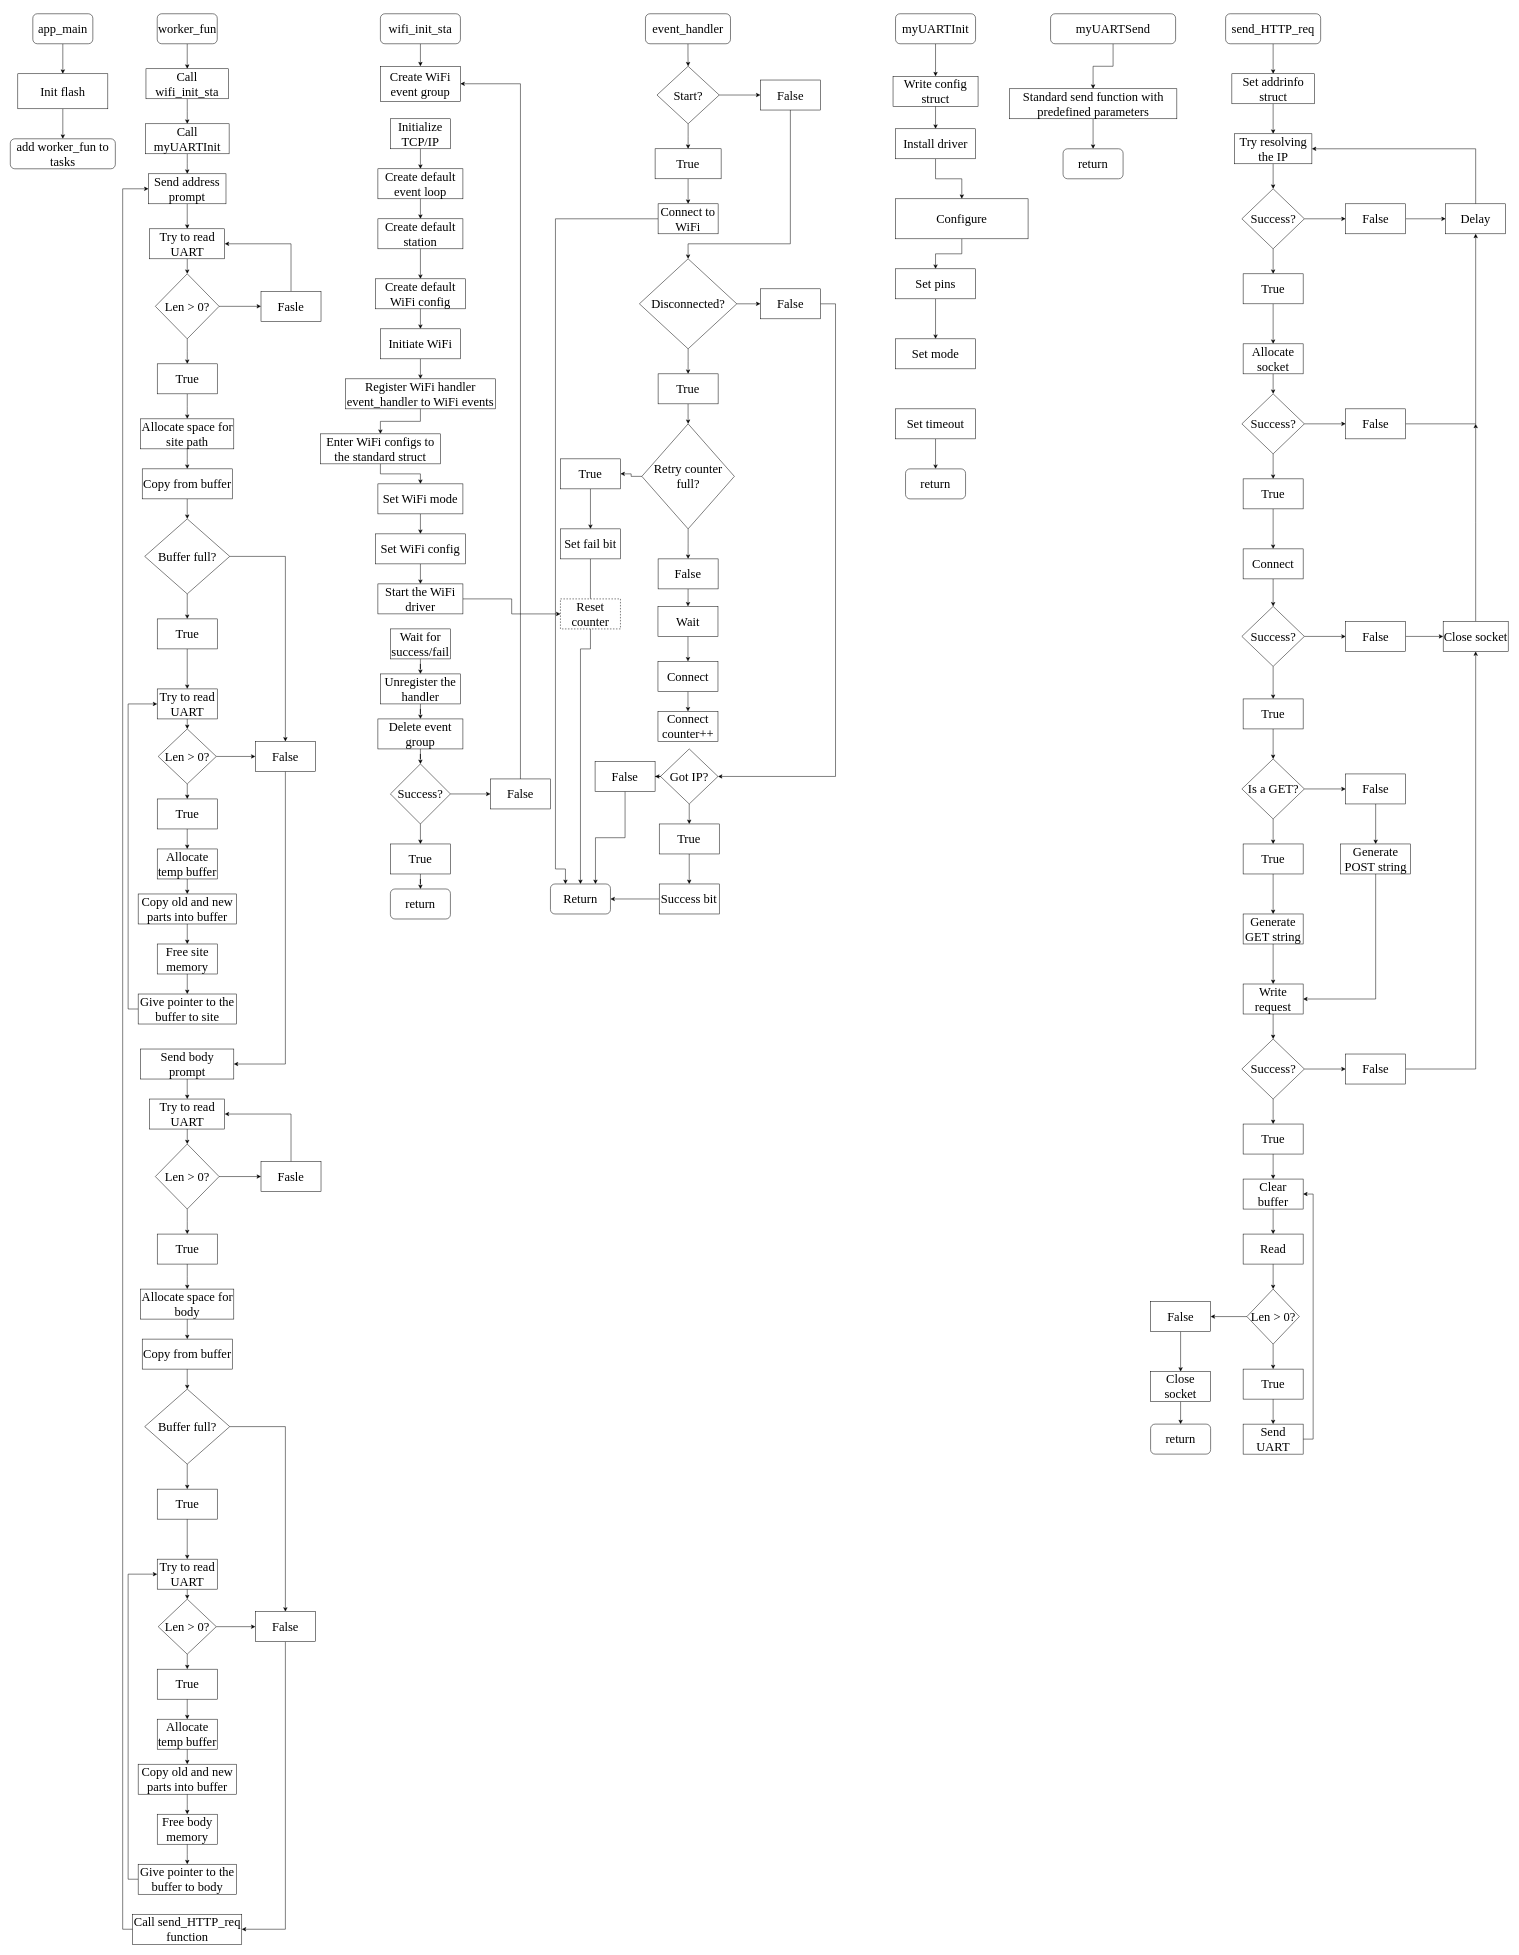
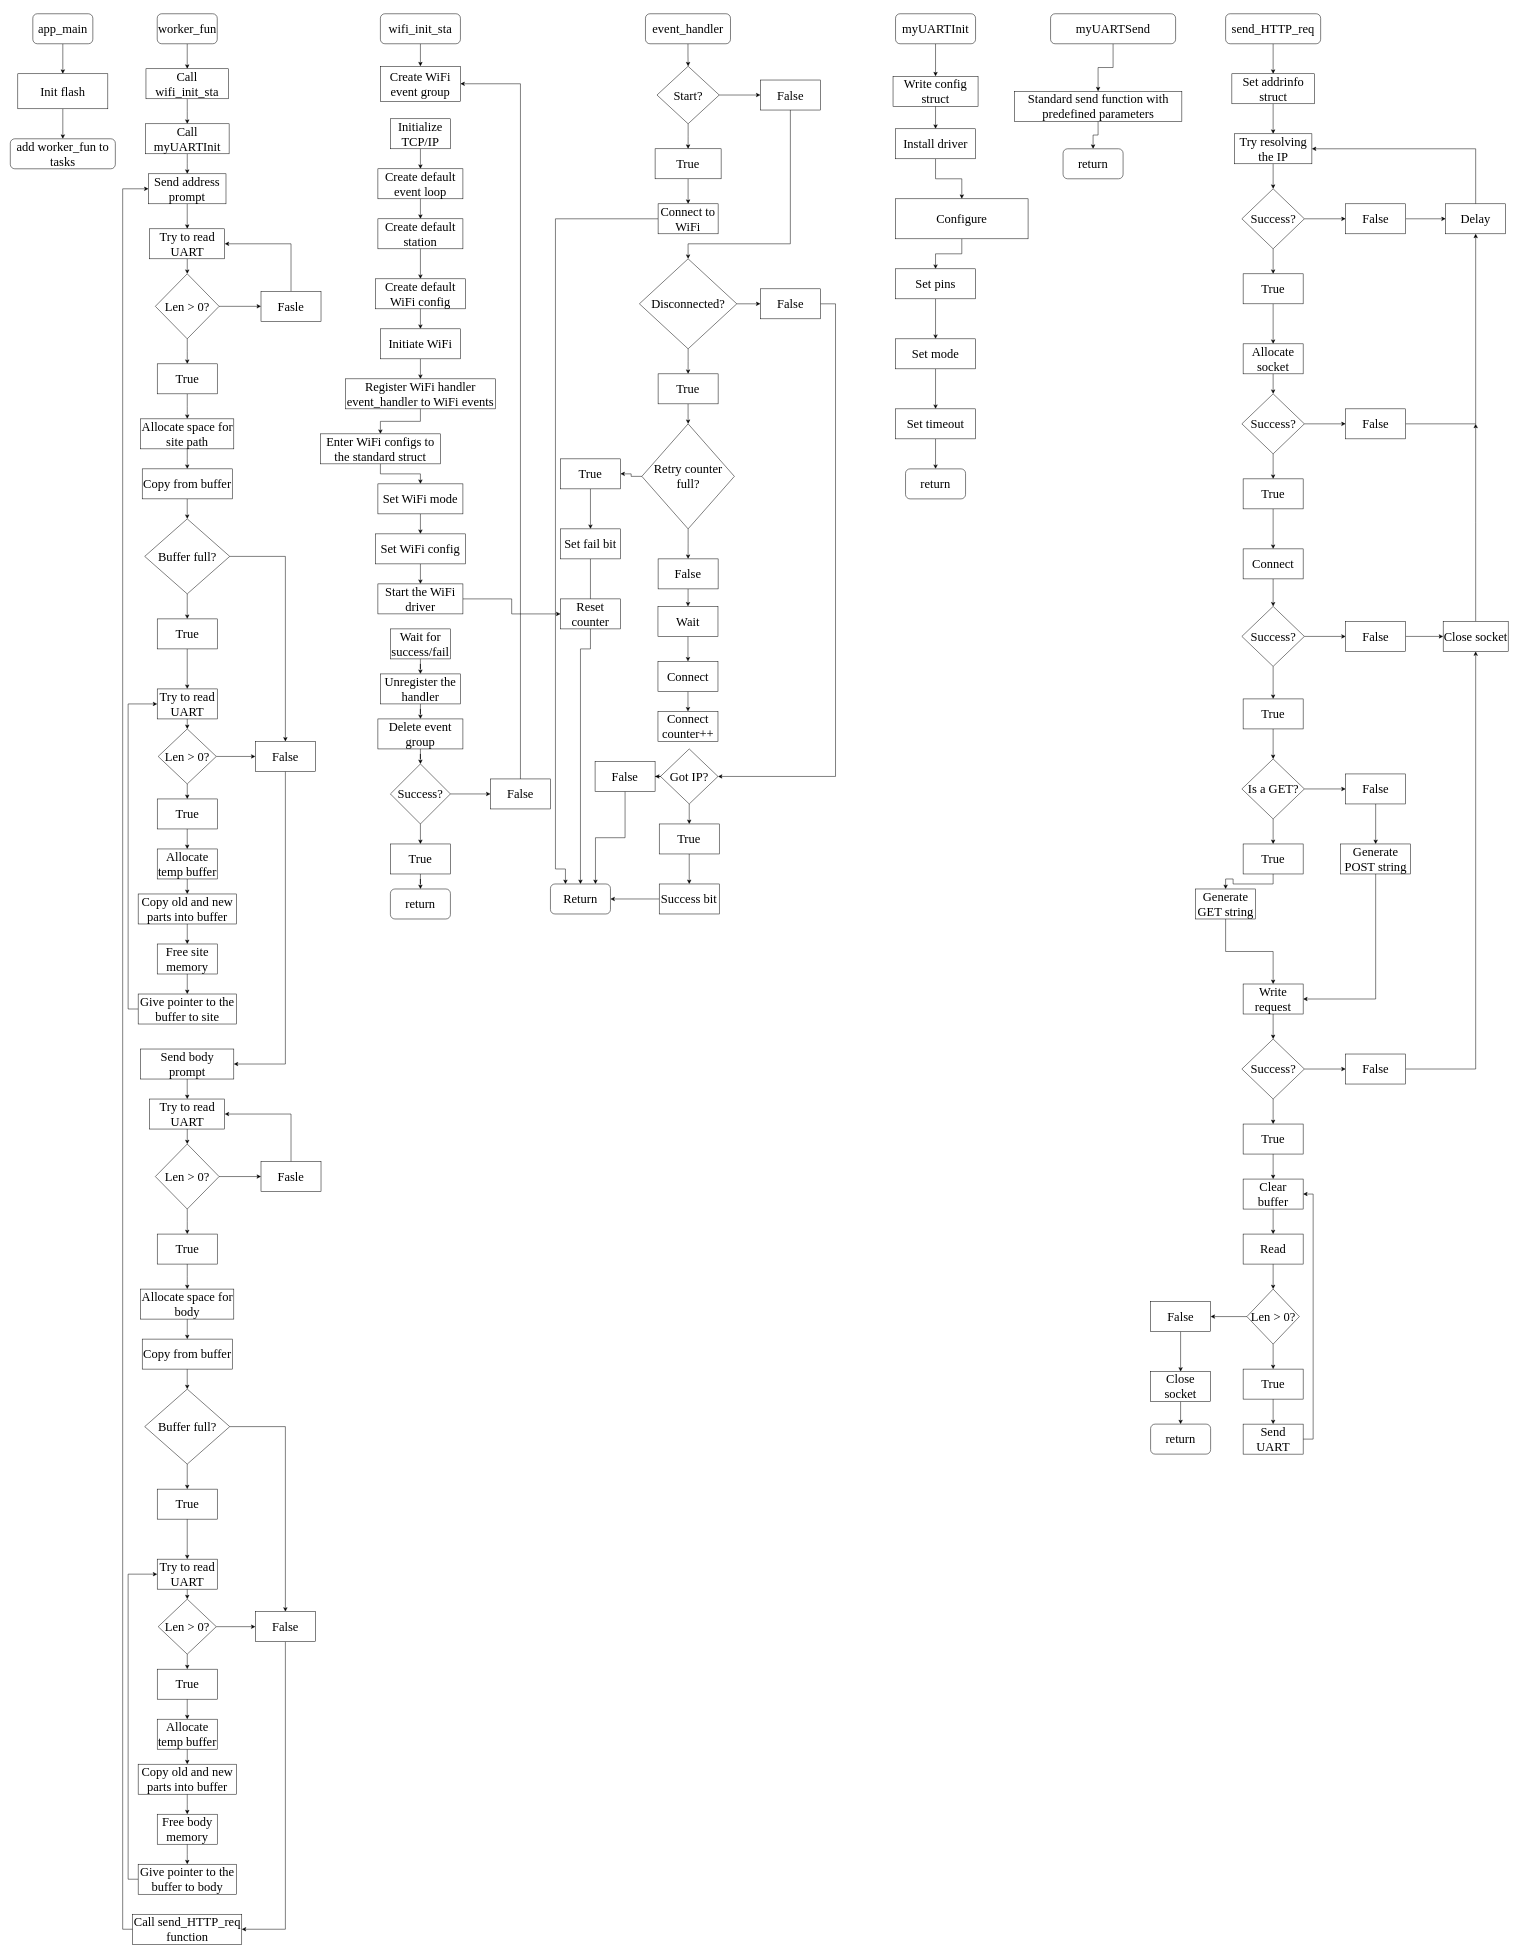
- <mxCell id="188" value="Standard send function with predefined parameters" style="rounded=0;whiteSpace=wrap;html=1;shadow=0;sketch=0;fontFamily=Times New Roman;fontSize=25;" vertex="1" parent="1"><mxGeometry x="2017.5" y="170" width="335" height="60" as="geometry" /></mxCell>
+ <mxCell id="188" value="Standard send function with predefined parameters" style="rounded=0;whiteSpace=wrap;html=1;shadow=0;sketch=0;fontFamily=Times New Roman;fontSize=25;" vertex="1" parent="1"><mxGeometry x="2027.5" y="175" width="335" height="60" as="geometry" /></mxCell>
+ <mxCell id="180" value="" style="edgeStyle=orthogonalEdgeStyle;rounded=0;orthogonalLoop=1;jettySize=auto;html=1;fontFamily=Times New Roman;fontSize=25;" edge="1" parent="1" source="181" target="183"><mxGeometry relative="1" as="geometry" /></mxCell>
- <mxCell id="159" value="Reset counter" style="whiteSpace=wrap;html=1;fontSize=25;fontFamily=Times New Roman;rounded=0;shadow=0;sketch=0;dashed=1;" vertex="1" parent="1"><mxGeometry x="1119.995" y="1190" width="120" height="60" as="geometry" /></mxCell>
+ <mxCell id="159" value="Reset counter" style="whiteSpace=wrap;html=1;fontSize=25;fontFamily=Times New Roman;rounded=0;shadow=0;sketch=0;" vertex="1" parent="1"><mxGeometry x="1119.995" y="1190" width="120" height="60" as="geometry" /></mxCell>
- <mxCell id="231" value="Generate GET string" style="whiteSpace=wrap;html=1;fontSize=25;fontFamily=Times New Roman;rounded=0;shadow=0;sketch=0;" vertex="1" parent="1"><mxGeometry x="2485" y="1820" width="120" height="60" as="geometry" /></mxCell>
+ <mxCell id="231" value="Generate GET string" style="whiteSpace=wrap;html=1;fontSize=25;fontFamily=Times New Roman;rounded=0;shadow=0;sketch=0;" vertex="1" parent="1"><mxGeometry x="2390" y="1770" width="120" height="60" as="geometry" /></mxCell>
